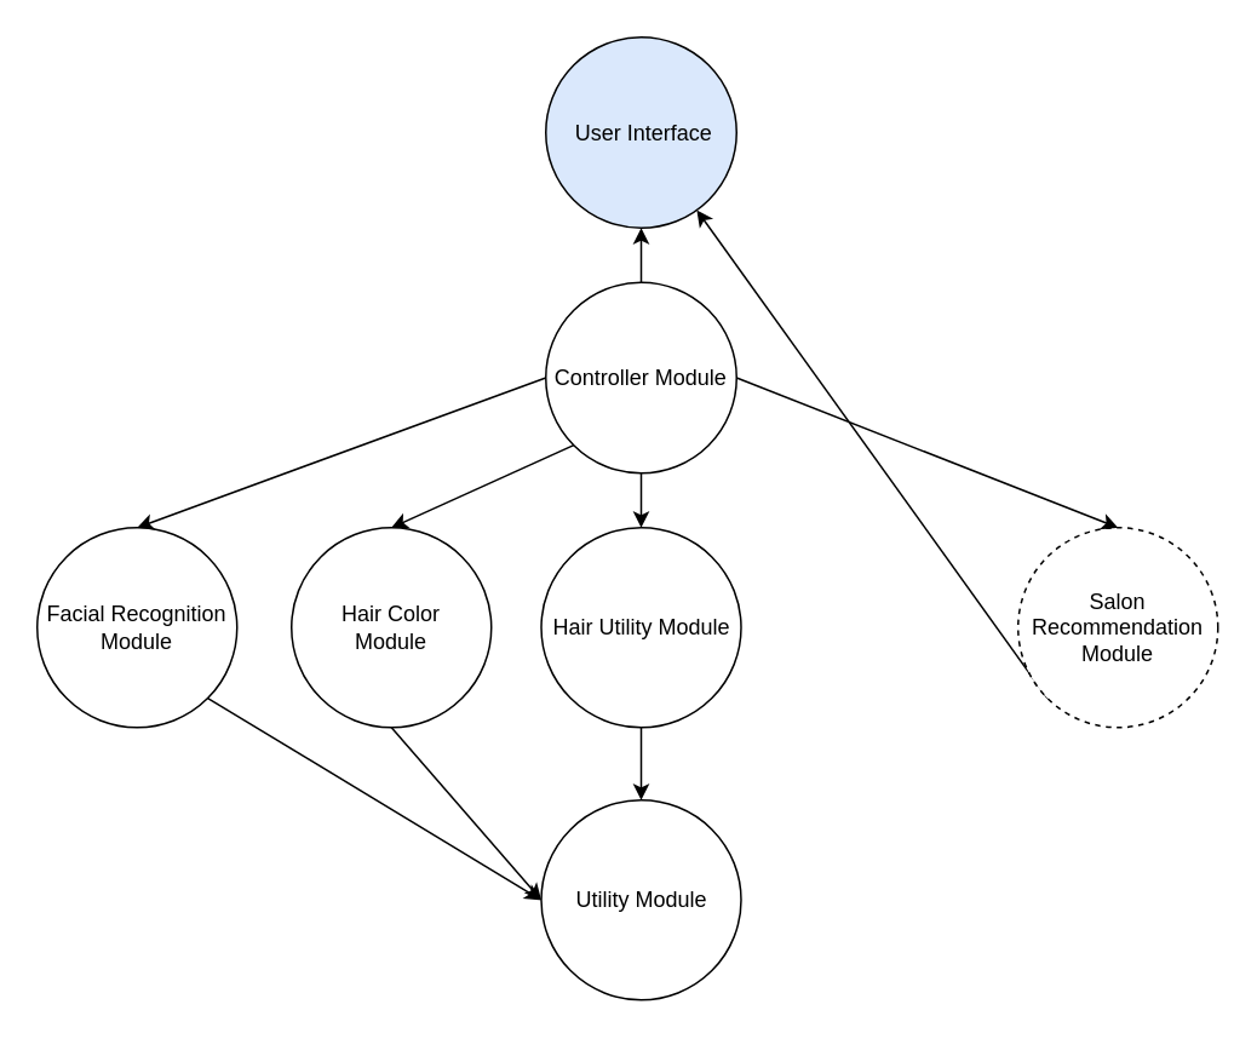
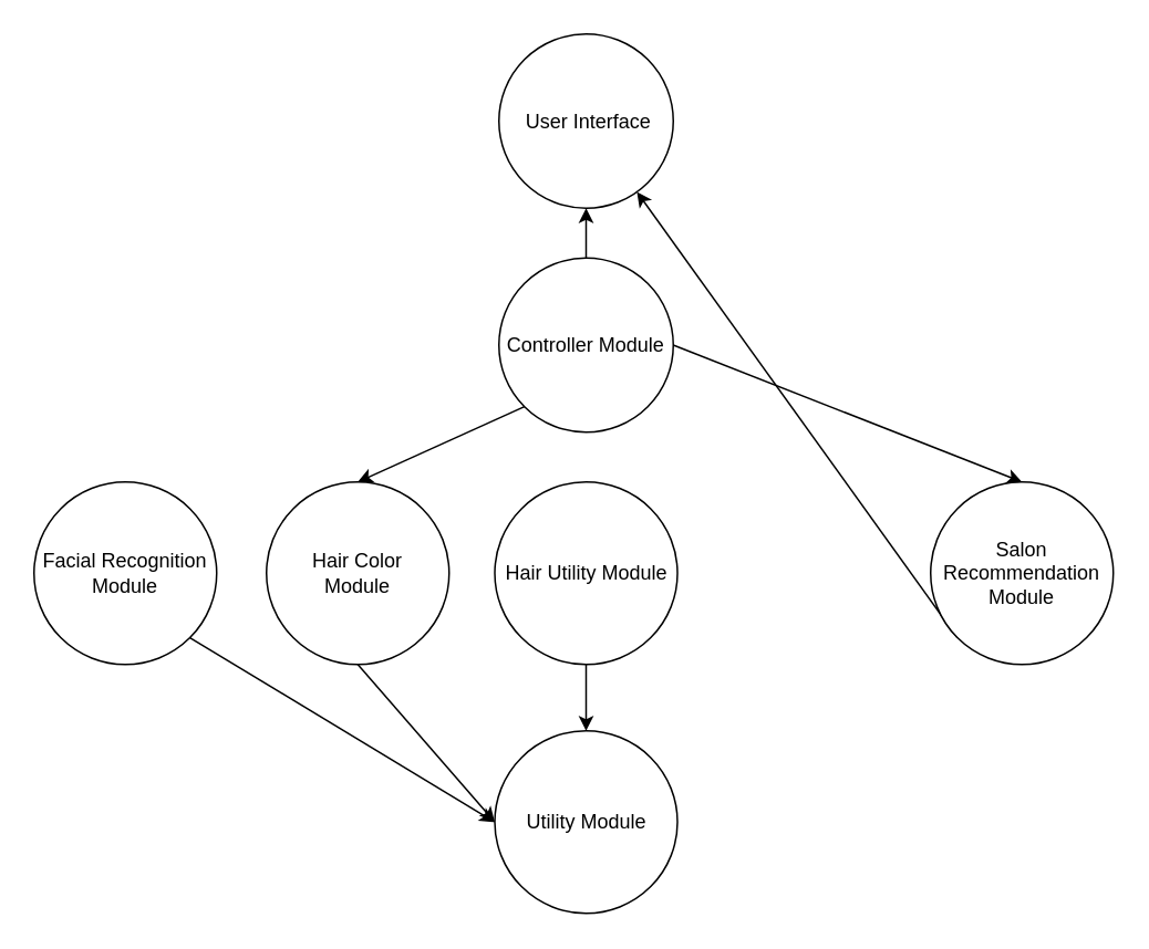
- <mxCell id="2" value="&amp;nbsp;User Interface" style="ellipse;whiteSpace=wrap;html=1;aspect=fixed;fillColor=#dae8fc;" vertex="1" parent="1"><mxGeometry x="300" y="20" width="105" height="105" as="geometry" /></mxCell>
+ <mxCell id="2" value="&amp;nbsp;User Interface" style="ellipse;whiteSpace=wrap;html=1;aspect=fixed;" vertex="1" parent="1"><mxGeometry x="300" y="20" width="105" height="105" as="geometry" /></mxCell>
- <mxCell id="12" style="rounded=0;orthogonalLoop=1;jettySize=auto;html=1;exitX=0;exitY=0.5;exitDx=0;exitDy=0;entryX=0.5;entryY=0;entryDx=0;entryDy=0;" edge="1" parent="1" source="16" target="6"><mxGeometry relative="1" as="geometry" /></mxCell>
- <mxCell id="14" style="edgeStyle=none;rounded=0;orthogonalLoop=1;jettySize=auto;html=1;exitX=0.5;exitY=1;exitDx=0;exitDy=0;entryX=0.5;entryY=0;entryDx=0;entryDy=0;" edge="1" parent="1" source="16" target="10"><mxGeometry relative="1" as="geometry" /></mxCell>
- <mxCell id="4" value="Salon Recommendation Module" style="ellipse;whiteSpace=wrap;html=1;aspect=fixed;dashed=1;" vertex="1" parent="1"><mxGeometry x="560" y="290" width="110" height="110" as="geometry" /></mxCell>
+ <mxCell id="4" value="Salon Recommendation Module" style="ellipse;whiteSpace=wrap;html=1;aspect=fixed;" vertex="1" parent="1"><mxGeometry x="560" y="290" width="110" height="110" as="geometry" /></mxCell>
